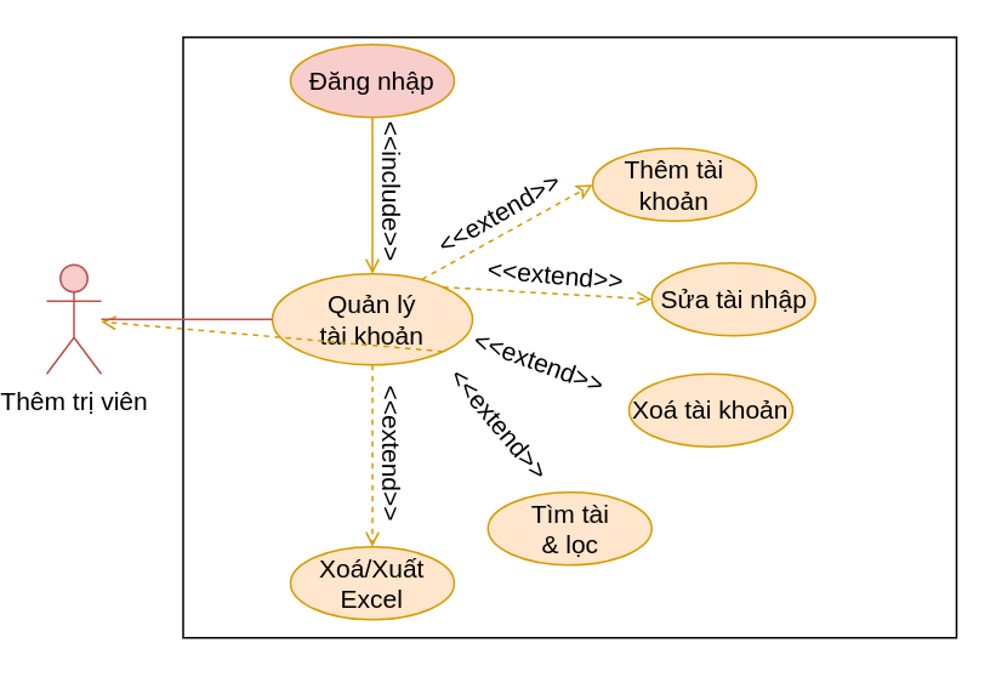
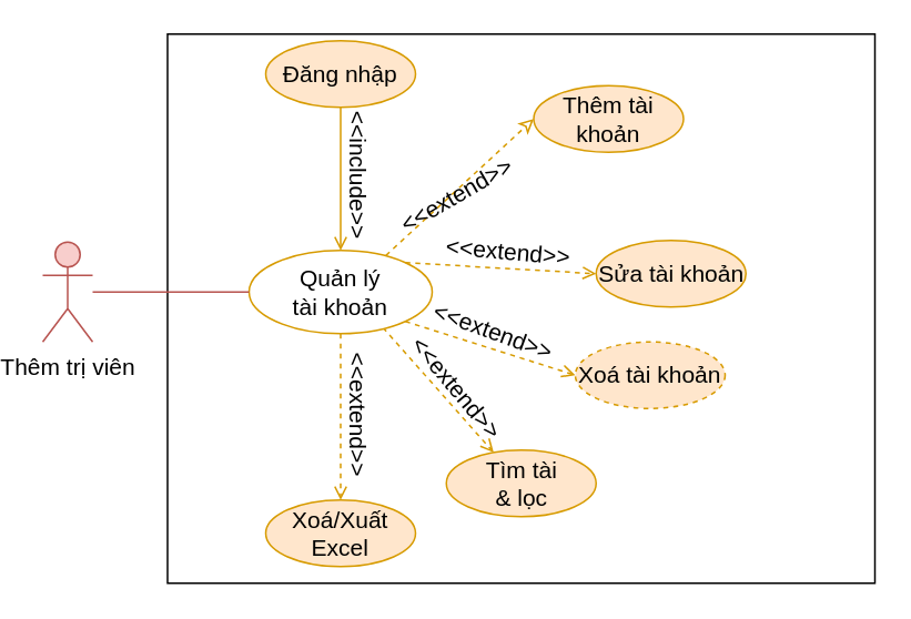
- <mxCell id="18" value="Đăng nhập" style="ellipse;whiteSpace=wrap;html=1;fillColor=#f8cecc;strokeColor=#d79b00;fontSize=14;" parent="1" vertex="1"><mxGeometry x="154" y="24" width="90" height="40" as="geometry" /></mxCell>
+ <mxCell id="18" value="Đăng nhập" style="ellipse;whiteSpace=wrap;html=1;fillColor=#ffe6cc;strokeColor=#d79b00;fontSize=14;" parent="1" vertex="1"><mxGeometry x="154" y="24" width="90" height="40" as="geometry" /></mxCell>
- <mxCell id="9" value="Thêm tài khoản" style="ellipse;whiteSpace=wrap;html=1;fillColor=#ffe6cc;strokeColor=#d79b00;fontSize=14;" parent="1" vertex="1"><mxGeometry x="320" y="81" width="90" height="40" as="geometry" /></mxCell>
+ <mxCell id="9" value="Thêm tài khoản" style="ellipse;whiteSpace=wrap;html=1;fillColor=#ffe6cc;strokeColor=#d79b00;fontSize=14;" parent="1" vertex="1"><mxGeometry x="315" y="51" width="90" height="40" as="geometry" /></mxCell>
- <mxCell id="10" value="Sửa tài nhập" style="ellipse;whiteSpace=wrap;html=1;fillColor=#ffe6cc;strokeColor=#d79b00;fontSize=14;" parent="1" vertex="1"><mxGeometry x="352.5" y="144" width="90" height="40" as="geometry" /></mxCell>
+ <mxCell id="10" value="Sửa tài khoản" style="ellipse;whiteSpace=wrap;html=1;fillColor=#ffe6cc;strokeColor=#d79b00;fontSize=14;" parent="1" vertex="1"><mxGeometry x="352.5" y="144" width="90" height="40" as="geometry" /></mxCell>
- <mxCell id="5" value="Quản lý&lt;br&gt;tài khoản" style="ellipse;whiteSpace=wrap;html=1;fillColor=#ffe6cc;strokeColor=#d79b00;fontSize=14;" parent="1" vertex="1"><mxGeometry x="144" y="150" width="110" height="50" as="geometry" /></mxCell>
+ <mxCell id="5" value="Quản lý&lt;br&gt;tài khoản" style="ellipse;whiteSpace=wrap;html=1;fillColor=#ffffff;strokeColor=#d79b00;fontSize=14;" parent="1" vertex="1"><mxGeometry x="144" y="150" width="110" height="50" as="geometry" /></mxCell>
- <mxCell id="8" style="rounded=0;orthogonalLoop=1;jettySize=auto;html=1;exitX=1;exitY=1;exitDx=0;exitDy=0;fillColor=#ffe6cc;strokeColor=#d79b00;dashed=1;fontSize=14;endArrow=open;endFill=0;" parent="1" source="5" target="16" edge="1"><mxGeometry relative="1" as="geometry"><mxPoint x="233" y="154" as="sourcePoint" /></mxGeometry></mxCell>
+ <mxCell id="8" style="rounded=0;orthogonalLoop=1;jettySize=auto;html=1;exitX=1;exitY=1;exitDx=0;exitDy=0;entryX=0;entryY=0.5;entryDx=0;entryDy=0;fillColor=#ffe6cc;strokeColor=#d79b00;dashed=1;fontSize=14;endArrow=open;endFill=0;" parent="1" source="5" target="11" edge="1"><mxGeometry relative="1" as="geometry"><mxPoint x="233" y="154" as="sourcePoint" /></mxGeometry></mxCell>
- <mxCell id="11" value="Xoá tài khoản" style="ellipse;whiteSpace=wrap;html=1;fillColor=#ffe6cc;strokeColor=#d79b00;fontSize=14;" parent="1" vertex="1"><mxGeometry x="340" y="205" width="90" height="40" as="geometry" /></mxCell>
+ <mxCell id="11" value="Xoá tài khoản" style="ellipse;whiteSpace=wrap;html=1;fillColor=#ffe6cc;strokeColor=#d79b00;fontSize=14;dashed=1;" parent="1" vertex="1"><mxGeometry x="340" y="205" width="90" height="40" as="geometry" /></mxCell>
+ <mxCell id="3" style="rounded=0;orthogonalLoop=1;jettySize=auto;html=1;exitX=0.731;exitY=0.928;exitDx=0;exitDy=0;dashed=1;fillColor=#ffe6cc;strokeColor=#d79b00;endArrow=open;endFill=0;exitPerimeter=0;" parent="1" source="5" target="20" edge="1"><mxGeometry relative="1" as="geometry" /></mxCell>
